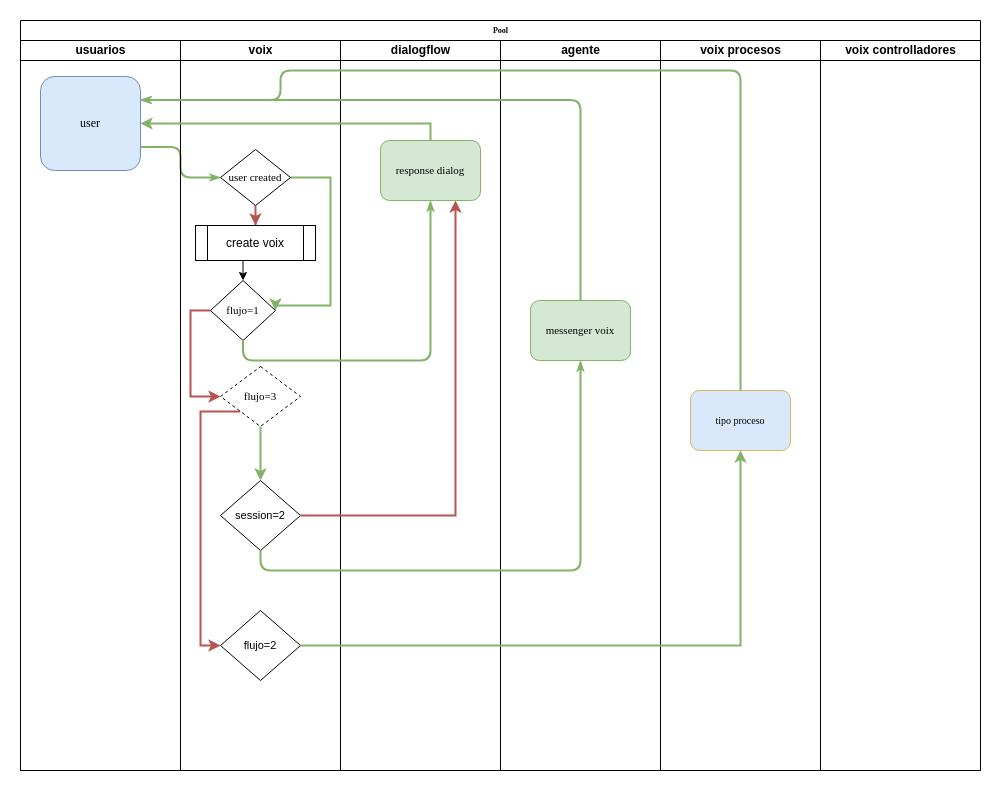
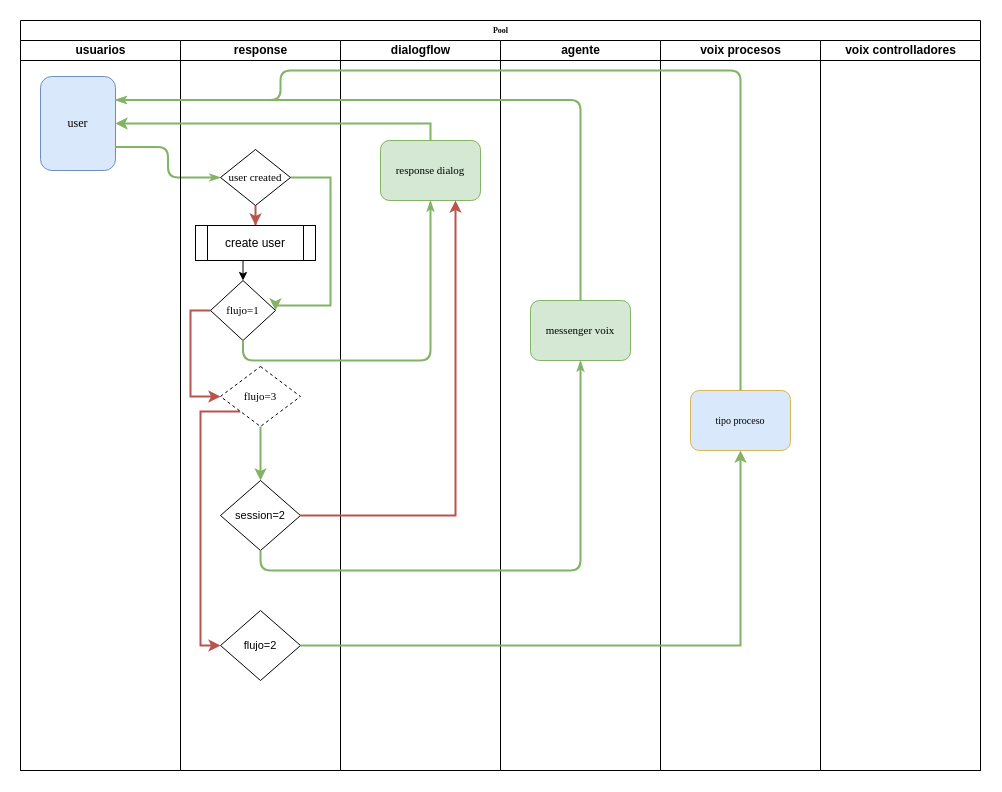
- <mxCell id="6" value="voix" style="swimlane;html=1;startSize=20;" parent="2" vertex="1"><mxGeometry x="160" y="20" width="160" height="730" as="geometry" /></mxCell>
+ <mxCell id="6" value="response" style="swimlane;html=1;startSize=20;" parent="2" vertex="1"><mxGeometry x="160" y="20" width="160" height="730" as="geometry" /></mxCell>
- <mxCell id="4" value="&lt;font style=&quot;font-size: 12px&quot;&gt;user&lt;/font&gt;" style="rounded=1;whiteSpace=wrap;html=1;shadow=0;labelBackgroundColor=none;strokeWidth=1;fontFamily=Verdana;fontSize=8;align=center;fillColor=#dae8fc;strokeColor=#6c8ebf;" parent="3" vertex="1"><mxGeometry x="20" y="36" width="100" height="94" as="geometry" /></mxCell>
+ <mxCell id="4" value="&lt;font style=&quot;font-size: 12px&quot;&gt;user&lt;/font&gt;" style="rounded=1;whiteSpace=wrap;html=1;shadow=0;labelBackgroundColor=none;strokeWidth=1;fontFamily=Verdana;fontSize=8;align=center;fillColor=#dae8fc;strokeColor=#6c8ebf;" parent="3" vertex="1"><mxGeometry x="20" y="36" width="75" height="94" as="geometry" /></mxCell>
- <mxCell id="11" value="create voix" style="shape=process;whiteSpace=wrap;html=1;backgroundOutline=1;" vertex="1" parent="6"><mxGeometry x="15" y="185" width="120" height="35" as="geometry" /></mxCell>
+ <mxCell id="11" value="create user" style="shape=process;whiteSpace=wrap;html=1;backgroundOutline=1;" vertex="1" parent="6"><mxGeometry x="15" y="185" width="120" height="35" as="geometry" /></mxCell>
